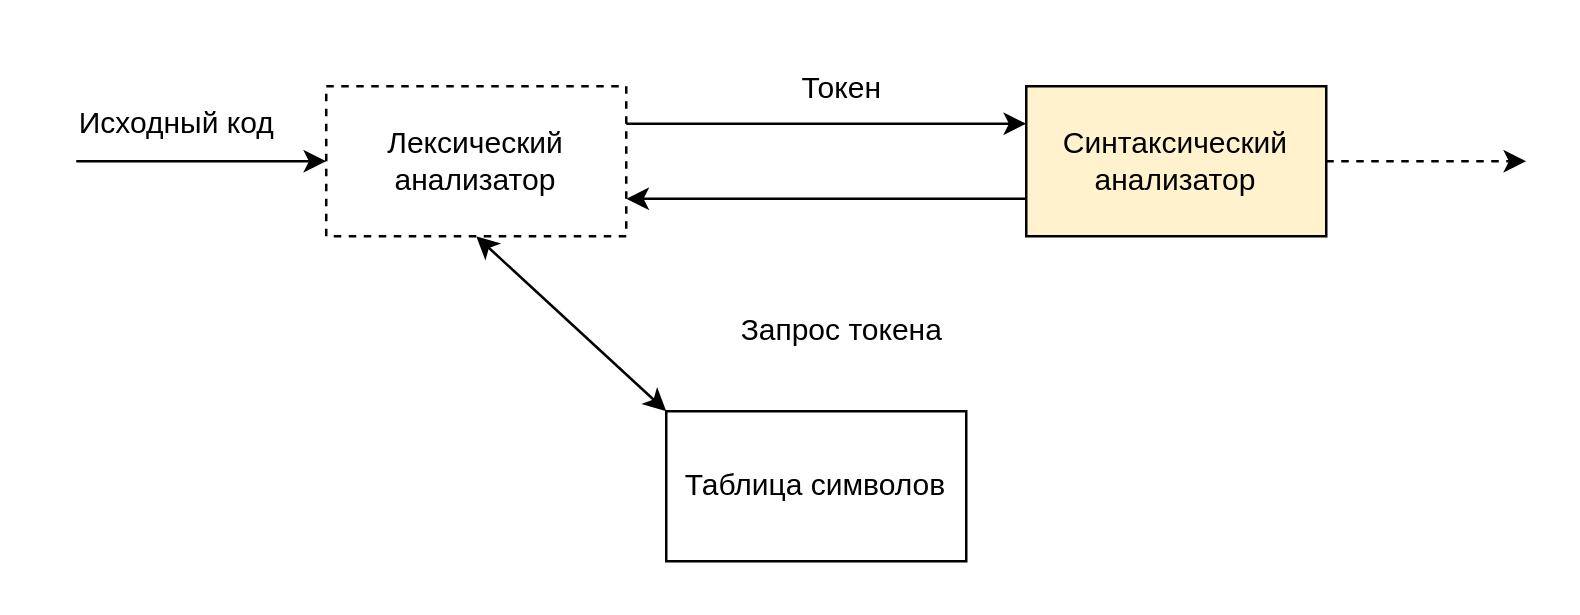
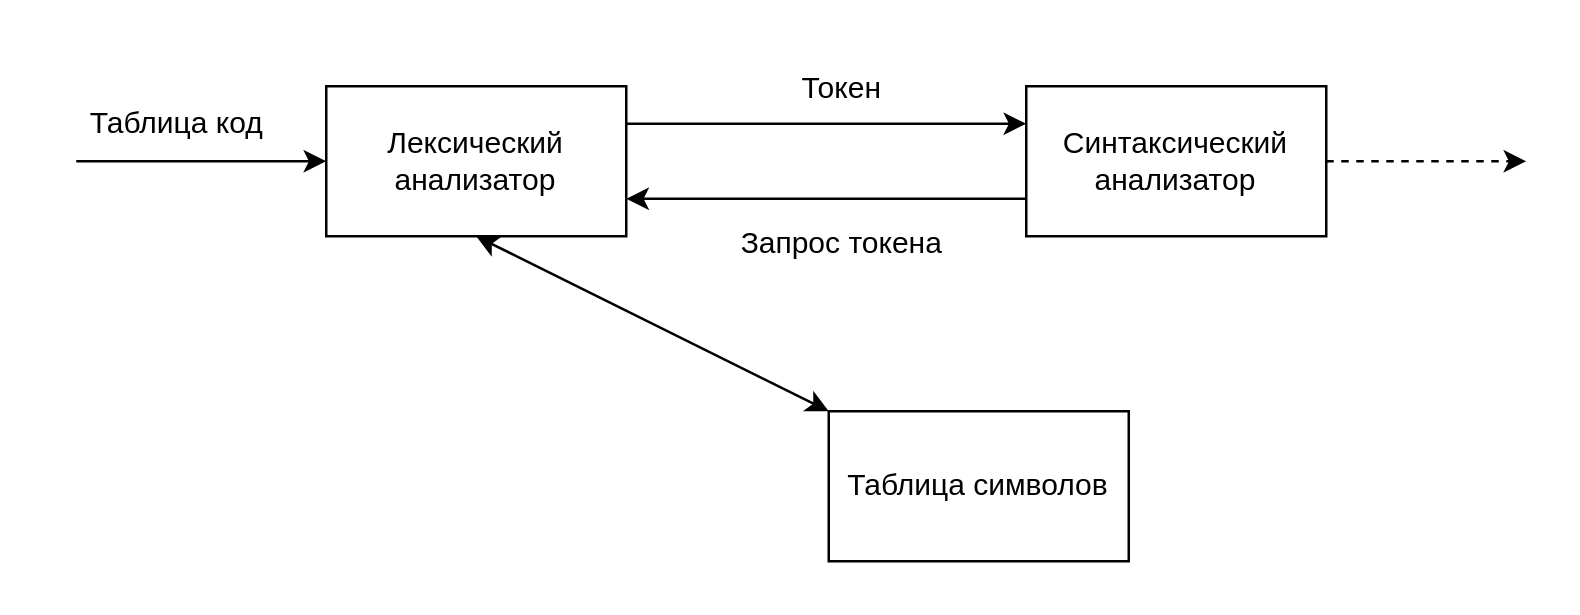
- <mxCell id="5" value="Исходный код" style="text;html=1;align=center;verticalAlign=middle;resizable=0;points=[];autosize=1;strokeColor=none;fillColor=none;" parent="1" vertex="1"><mxGeometry x="20" y="34" width="100" height="30" as="geometry" /></mxCell>
+ <mxCell id="5" value="Таблица код" style="text;html=1;align=center;verticalAlign=middle;resizable=0;points=[];autosize=1;strokeColor=none;fillColor=none;" parent="1" vertex="1"><mxGeometry x="20" y="34" width="100" height="30" as="geometry" /></mxCell>
- <mxCell id="3" value="Лексический анализатор" style="rounded=0;whiteSpace=wrap;html=1;dashed=1;" parent="1" vertex="1"><mxGeometry x="130" y="34" width="120" height="60" as="geometry" /></mxCell>
+ <mxCell id="3" value="Лексический анализатор" style="rounded=0;whiteSpace=wrap;html=1;" parent="1" vertex="1"><mxGeometry x="130" y="34" width="120" height="60" as="geometry" /></mxCell>
- <mxCell id="6" value="Синтаксический анализатор" style="rounded=0;whiteSpace=wrap;html=1;fillColor=#fff2cc;" parent="1" vertex="1"><mxGeometry x="410" y="34" width="120" height="60" as="geometry" /></mxCell>
+ <mxCell id="6" value="Синтаксический анализатор" style="rounded=0;whiteSpace=wrap;html=1;" parent="1" vertex="1"><mxGeometry x="410" y="34" width="120" height="60" as="geometry" /></mxCell>
- <mxCell id="10" value="Запрос токена" style="text;html=1;align=center;verticalAlign=middle;resizable=0;points=[];autosize=1;strokeColor=none;fillColor=none;" parent="1" vertex="1"><mxGeometry x="286" y="117" width="100" height="30" as="geometry" /></mxCell>
+ <mxCell id="10" value="Запрос токена" style="text;html=1;align=center;verticalAlign=middle;resizable=0;points=[];autosize=1;strokeColor=none;fillColor=none;" parent="1" vertex="1"><mxGeometry x="286" y="82" width="100" height="30" as="geometry" /></mxCell>
- <mxCell id="11" value="Таблица символов" style="rounded=0;whiteSpace=wrap;html=1;" parent="1" vertex="1"><mxGeometry x="266" y="164" width="120" height="60" as="geometry" /></mxCell>
+ <mxCell id="11" value="Таблица символов" style="rounded=0;whiteSpace=wrap;html=1;" parent="1" vertex="1"><mxGeometry x="331" y="164" width="120" height="60" as="geometry" /></mxCell>
